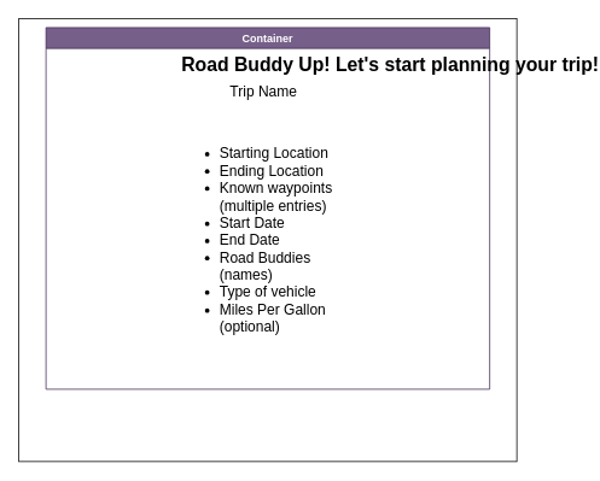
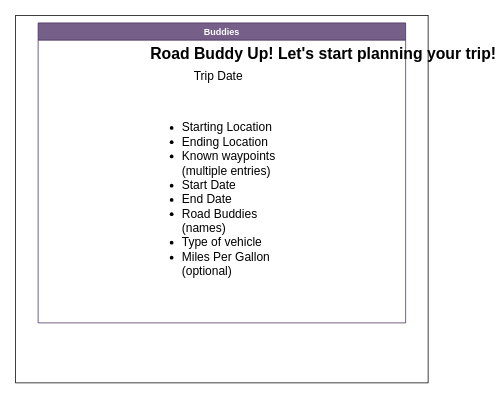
- <mxCell id="3" value="Container" style="swimlane;fillColor=#76608a;fontColor=#ffffff;strokeColor=#432D57;" vertex="1" parent="1"><mxGeometry x="50" y="30" width="490" height="400" as="geometry" /></mxCell>
+ <mxCell id="3" value="Buddies" style="swimlane;fillColor=#76608a;fontColor=#ffffff;strokeColor=#432D57;" vertex="1" parent="1"><mxGeometry x="50" y="30" width="490" height="400" as="geometry" /></mxCell>
- <mxCell id="4" value="Trip Name" style="text;html=1;resizable=0;autosize=1;align=center;verticalAlign=middle;points=[];fillColor=none;strokeColor=none;rounded=0;fontSize=16;" vertex="1" parent="3"><mxGeometry x="195" y="60" width="90" height="20" as="geometry" /></mxCell>
+ <mxCell id="4" value="Trip Date" style="text;html=1;resizable=0;autosize=1;align=center;verticalAlign=middle;points=[];fillColor=none;strokeColor=none;rounded=0;fontSize=16;" vertex="1" parent="3"><mxGeometry x="195" y="60" width="90" height="20" as="geometry" /></mxCell>
